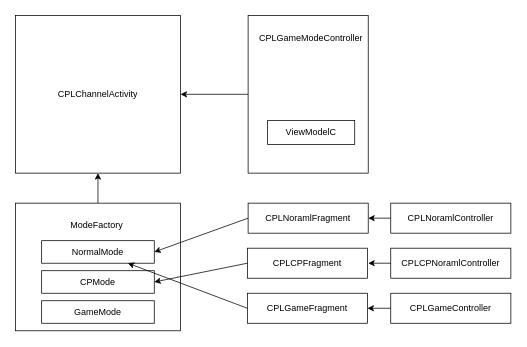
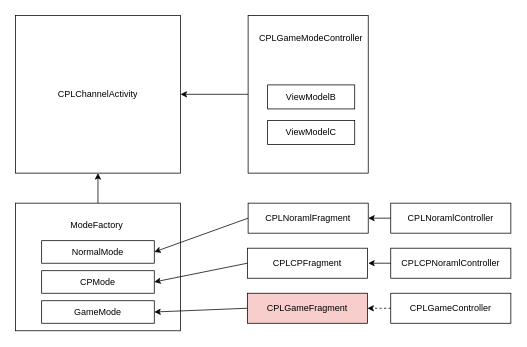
+ <mxCell id="19" value="ViewModelB" style="rounded=0;whiteSpace=wrap;html=1;" vertex="1" parent="1"><mxGeometry x="356" y="112.5" width="116" height="32" as="geometry" /></mxCell>
- <mxCell id="17" value="" style="endArrow=classic;html=1;exitX=0;exitY=0.5;exitDx=0;exitDy=0;" edge="1" parent="1" source="15" target="8"><mxGeometry width="50" height="50" relative="1" as="geometry"><mxPoint x="340" y="300" as="sourcePoint" /><mxPoint x="215" y="345" as="targetPoint" /></mxGeometry></mxCell>
+ <mxCell id="17" value="" style="endArrow=classic;html=1;exitX=0;exitY=0.5;exitDx=0;exitDy=0;entryX=1;entryY=0.5;entryDx=0;entryDy=0;" edge="1" parent="1" source="15" target="10"><mxGeometry width="50" height="50" relative="1" as="geometry"><mxPoint x="340" y="300" as="sourcePoint" /><mxPoint x="215" y="345" as="targetPoint" /></mxGeometry></mxCell>
- <mxCell id="15" value="CPLGameFragment" style="rounded=0;whiteSpace=wrap;html=1;" vertex="1" parent="1"><mxGeometry x="329" y="390" width="160" height="40" as="geometry" /></mxCell>
+ <mxCell id="15" value="CPLGameFragment" style="rounded=0;whiteSpace=wrap;html=1;fillColor=#f8cecc;" vertex="1" parent="1"><mxGeometry x="329" y="390" width="160" height="40" as="geometry" /></mxCell>
- <mxCell id="26" value="" style="endArrow=classic;html=1;exitX=0;exitY=0.5;exitDx=0;exitDy=0;entryX=1;entryY=0.5;entryDx=0;entryDy=0;" edge="1" parent="1" source="23" target="15"><mxGeometry width="50" height="50" relative="1" as="geometry"><mxPoint x="540" y="310" as="sourcePoint" /><mxPoint x="510" y="310" as="targetPoint" /></mxGeometry></mxCell>
+ <mxCell id="26" value="" style="endArrow=classic;html=1;exitX=0;exitY=0.5;exitDx=0;exitDy=0;entryX=1;entryY=0.5;entryDx=0;entryDy=0;dashed=1;" edge="1" parent="1" source="23" target="15"><mxGeometry width="50" height="50" relative="1" as="geometry"><mxPoint x="540" y="310" as="sourcePoint" /><mxPoint x="510" y="310" as="targetPoint" /></mxGeometry></mxCell>
